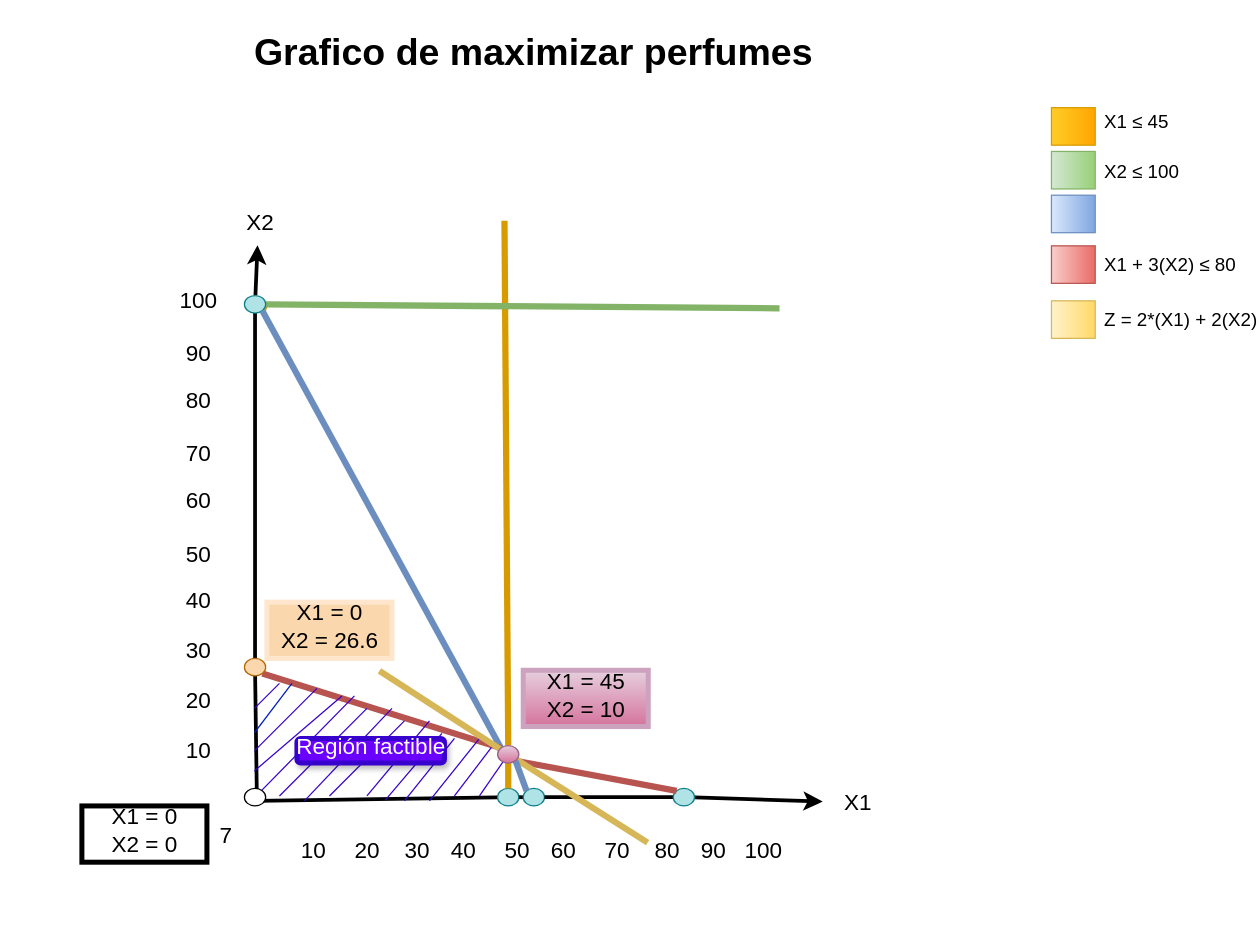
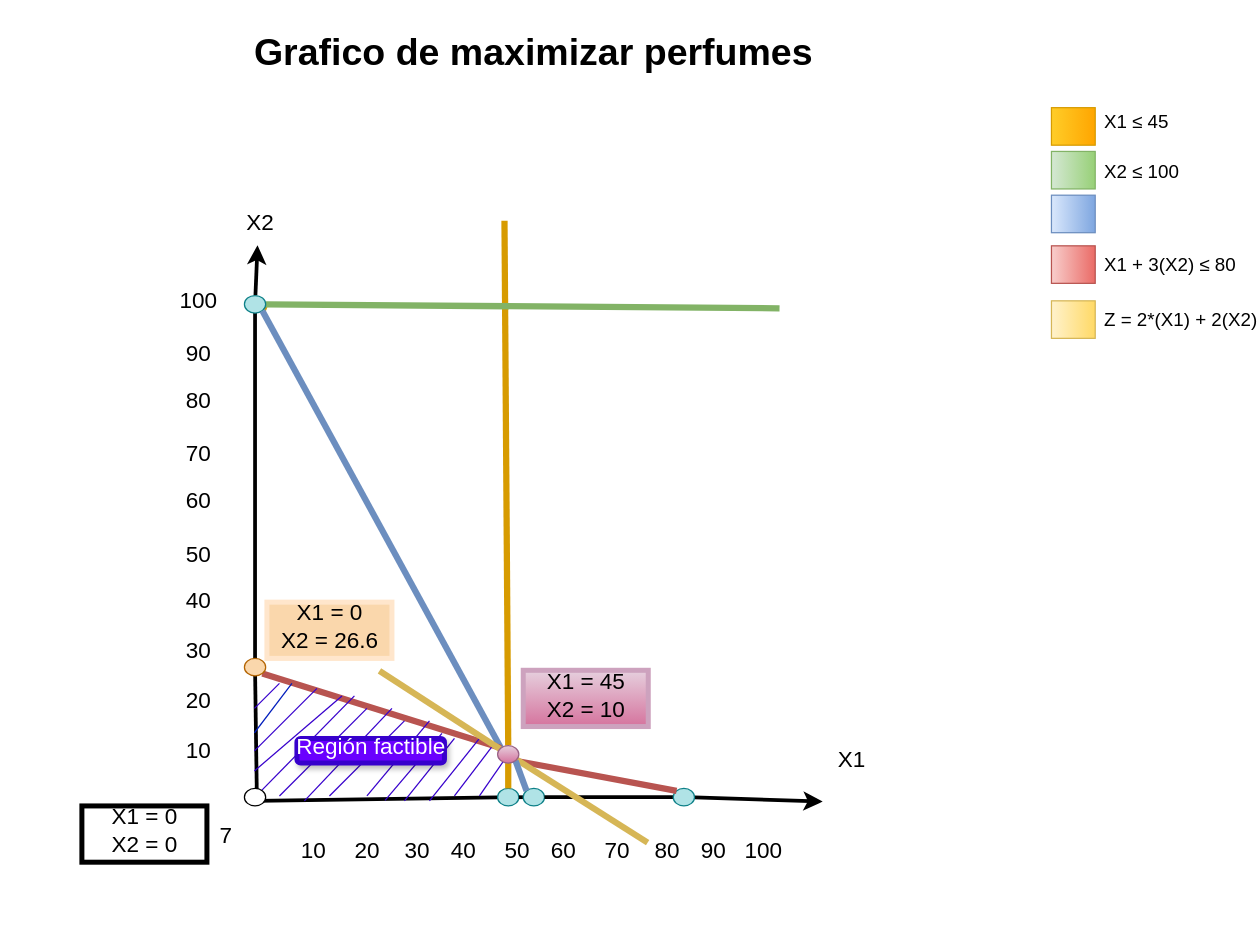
- <mxCell id="4" value="X1" style="text;spacingTop=-5;html=1;fontSize=18;fontStyle=0;points=[];strokeColor=none;" parent="1" vertex="1"><mxGeometry x="673" y="630" width="40" height="20" as="geometry" /></mxCell>
+ <mxCell id="4" value="X1" style="text;spacingTop=-5;html=1;fontSize=18;fontStyle=0;points=[];strokeColor=none;" parent="1" vertex="1"><mxGeometry x="668" y="595" width="40" height="20" as="geometry" /></mxCell>
